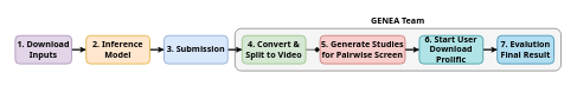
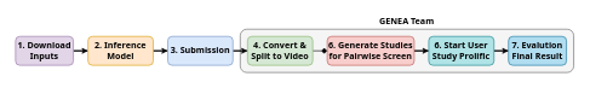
- <mxCell id="10" value="5. Generate Studies for Pairwise Screen" style="rounded=1;whiteSpace=wrap;html=1;fillColor=#f8cecc;strokeColor=#b85450;fontFamily=Segoe UI;fontStyle=1" parent="1" vertex="1"><mxGeometry x="450" y="50" width="120" height="40" as="geometry" /></mxCell>
+ <mxCell id="10" value="6. Generate Studies for Pairwise Screen" style="rounded=1;whiteSpace=wrap;html=1;fillColor=#f8cecc;strokeColor=#b85450;fontFamily=Segoe UI;fontStyle=1" parent="1" vertex="1"><mxGeometry x="450" y="50" width="120" height="40" as="geometry" /></mxCell>
- <mxCell id="14" value="&lt;b&gt;6. Start User Download Prolific&lt;/b&gt;" style="rounded=1;whiteSpace=wrap;html=1;fillColor=#b0e3e6;strokeColor=#0e8088;fontFamily=Segoe UI;" parent="1" vertex="1"><mxGeometry x="590" y="50" width="90" height="40" as="geometry" /></mxCell>
+ <mxCell id="14" value="&lt;b&gt;6. Start User Study Prolific&lt;/b&gt;" style="rounded=1;whiteSpace=wrap;html=1;fillColor=#b0e3e6;strokeColor=#0e8088;fontFamily=Segoe UI;" parent="1" vertex="1"><mxGeometry x="590" y="50" width="90" height="40" as="geometry" /></mxCell>
